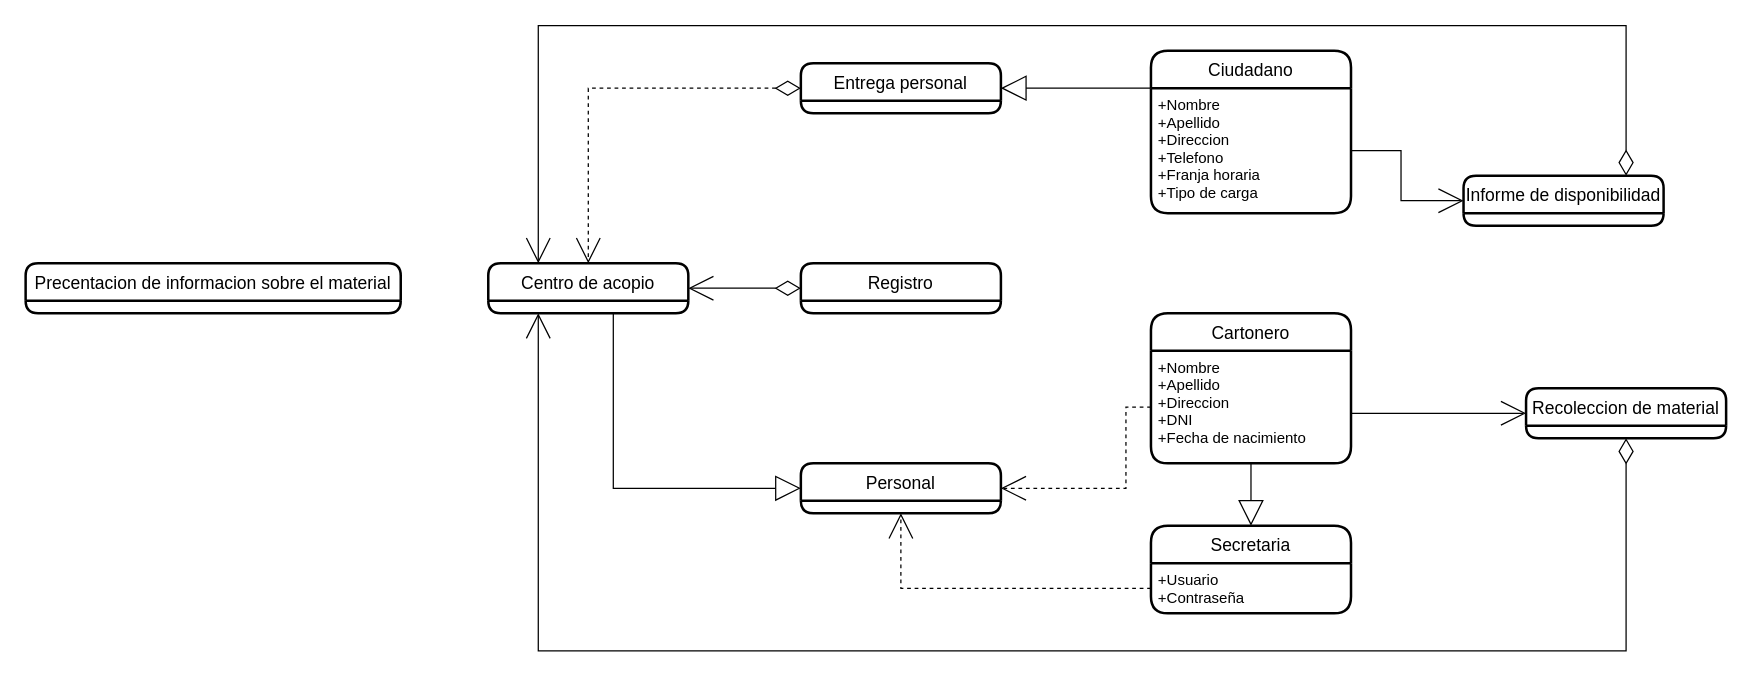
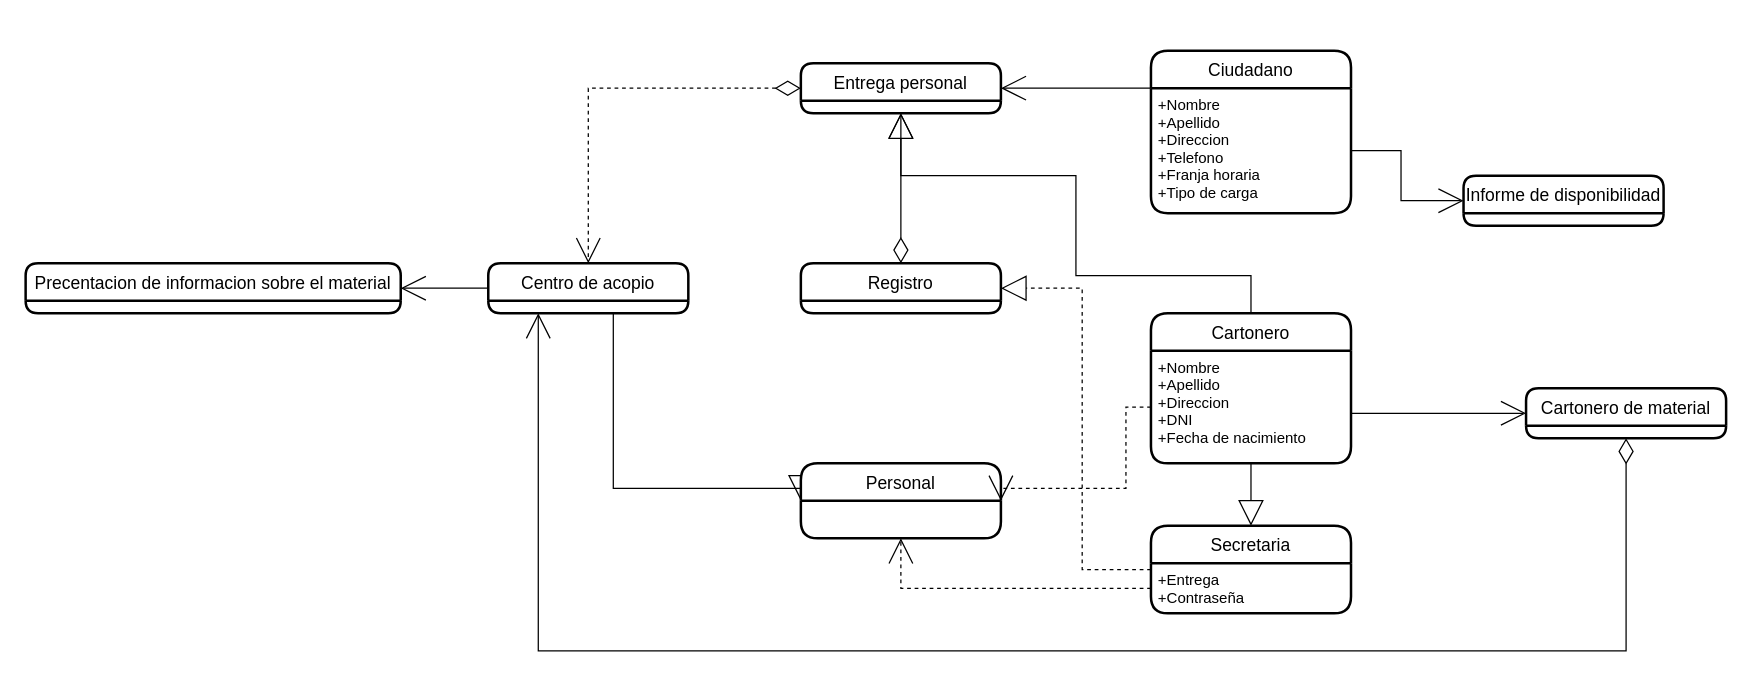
- <mxCell id="21" style="edgeStyle=orthogonalEdgeStyle;rounded=0;orthogonalLoop=1;jettySize=auto;html=1;entryX=0.25;entryY=0;entryDx=0;entryDy=0;endArrow=open;endFill=0;endSize=18;startArrow=diamondThin;startFill=0;startSize=18;" edge="1" parent="1" source="22" target="15"><mxGeometry relative="1" as="geometry"><Array as="points"><mxPoint x="1300" y="20" /><mxPoint x="430" y="20" /></Array></mxGeometry></mxCell>
- <mxCell id="8" style="edgeStyle=orthogonalEdgeStyle;rounded=0;orthogonalLoop=1;jettySize=auto;html=1;entryX=1;entryY=0.5;entryDx=0;entryDy=0;endArrow=block;endFill=0;endSize=18;" edge="1" parent="1" source="9" target="12"><mxGeometry relative="1" as="geometry"><Array as="points"><mxPoint x="910" y="70" /><mxPoint x="910" y="70" /></Array></mxGeometry></mxCell>
+ <mxCell id="8" style="edgeStyle=orthogonalEdgeStyle;rounded=0;orthogonalLoop=1;jettySize=auto;html=1;entryX=1;entryY=0.5;entryDx=0;entryDy=0;endArrow=open;endFill=0;endSize=18;" edge="1" parent="1" source="9" target="12"><mxGeometry relative="1" as="geometry"><Array as="points"><mxPoint x="910" y="70" /><mxPoint x="910" y="70" /></Array></mxGeometry></mxCell>
+ <mxCell id="2" style="edgeStyle=orthogonalEdgeStyle;rounded=0;orthogonalLoop=1;jettySize=auto;html=1;entryX=0.5;entryY=1;entryDx=0;entryDy=0;endArrow=block;endFill=0;endSize=18;" edge="1" parent="1" source="3" target="12"><mxGeometry relative="1" as="geometry"><Array as="points"><mxPoint x="1000" y="220" /><mxPoint x="860" y="220" /><mxPoint x="860" y="140" /><mxPoint x="720" y="140" /></Array></mxGeometry></mxCell>
+ <mxCell id="13" style="edgeStyle=orthogonalEdgeStyle;rounded=0;orthogonalLoop=1;jettySize=auto;html=1;endArrow=open;endFill=0;endSize=18;" edge="1" parent="1" source="15" target="25"><mxGeometry relative="1" as="geometry" /></mxCell>
- <mxCell id="17" style="edgeStyle=orthogonalEdgeStyle;rounded=0;orthogonalLoop=1;jettySize=auto;html=1;endArrow=open;endFill=0;endSize=18;startArrow=diamondThin;startFill=0;targetPerimeterSpacing=0;startSize=18;" edge="1" parent="1" source="18" target="15"><mxGeometry relative="1" as="geometry" /></mxCell>
+ <mxCell id="17" style="edgeStyle=orthogonalEdgeStyle;rounded=0;orthogonalLoop=1;jettySize=auto;html=1;endArrow=open;endFill=0;endSize=18;startArrow=diamondThin;startFill=0;targetPerimeterSpacing=0;startSize=18;" edge="1" parent="1" source="18" target="12"><mxGeometry relative="1" as="geometry" /></mxCell>
- <mxCell id="24" value="Recoleccion de material" style="swimlane;childLayout=stackLayout;horizontal=1;startSize=30;horizontalStack=0;rounded=1;fontSize=14;fontStyle=0;strokeWidth=2;resizeParent=0;resizeLast=1;shadow=0;dashed=0;align=center;" vertex="1" parent="1"><mxGeometry x="1220" y="310" width="160" height="40" as="geometry" /></mxCell>
+ <mxCell id="24" value="Cartonero de material" style="swimlane;childLayout=stackLayout;horizontal=1;startSize=30;horizontalStack=0;rounded=1;fontSize=14;fontStyle=0;strokeWidth=2;resizeParent=0;resizeLast=1;shadow=0;dashed=0;align=center;" vertex="1" parent="1"><mxGeometry x="1220" y="310" width="160" height="40" as="geometry" /></mxCell>
+ <mxCell id="5" style="edgeStyle=orthogonalEdgeStyle;rounded=0;orthogonalLoop=1;jettySize=auto;html=1;entryX=1;entryY=0.5;entryDx=0;entryDy=0;endArrow=block;endFill=0;endSize=18;dashed=1;" edge="1" parent="1" source="6" target="18"><mxGeometry relative="1" as="geometry" /></mxCell>
- <mxCell id="16" value="Personal" style="swimlane;childLayout=stackLayout;horizontal=1;startSize=30;horizontalStack=0;rounded=1;fontSize=14;fontStyle=0;strokeWidth=2;resizeParent=0;resizeLast=1;shadow=0;dashed=0;align=center;" vertex="1" parent="1"><mxGeometry x="640" y="370" width="160" height="40" as="geometry" /></mxCell>
+ <mxCell id="16" value="Personal" style="swimlane;childLayout=stackLayout;horizontal=1;startSize=30;horizontalStack=0;rounded=1;fontSize=14;fontStyle=0;strokeWidth=2;resizeParent=0;resizeLast=1;shadow=0;dashed=0;align=center;" vertex="1" parent="1"><mxGeometry x="640" y="370" width="160" height="60" as="geometry" /></mxCell>
- <mxCell id="7" value="+Usuario&#10;+Contraseña" style="align=left;strokeColor=none;fillColor=none;spacingLeft=4;fontSize=12;verticalAlign=top;resizable=0;rotatable=0;part=1;" vertex="1" parent="6"><mxGeometry y="30" width="160" height="40" as="geometry" /></mxCell>
+ <mxCell id="7" value="+Entrega&#10;+Contraseña" style="align=left;strokeColor=none;fillColor=none;spacingLeft=4;fontSize=12;verticalAlign=top;resizable=0;rotatable=0;part=1;" vertex="1" parent="6"><mxGeometry y="30" width="160" height="40" as="geometry" /></mxCell>
